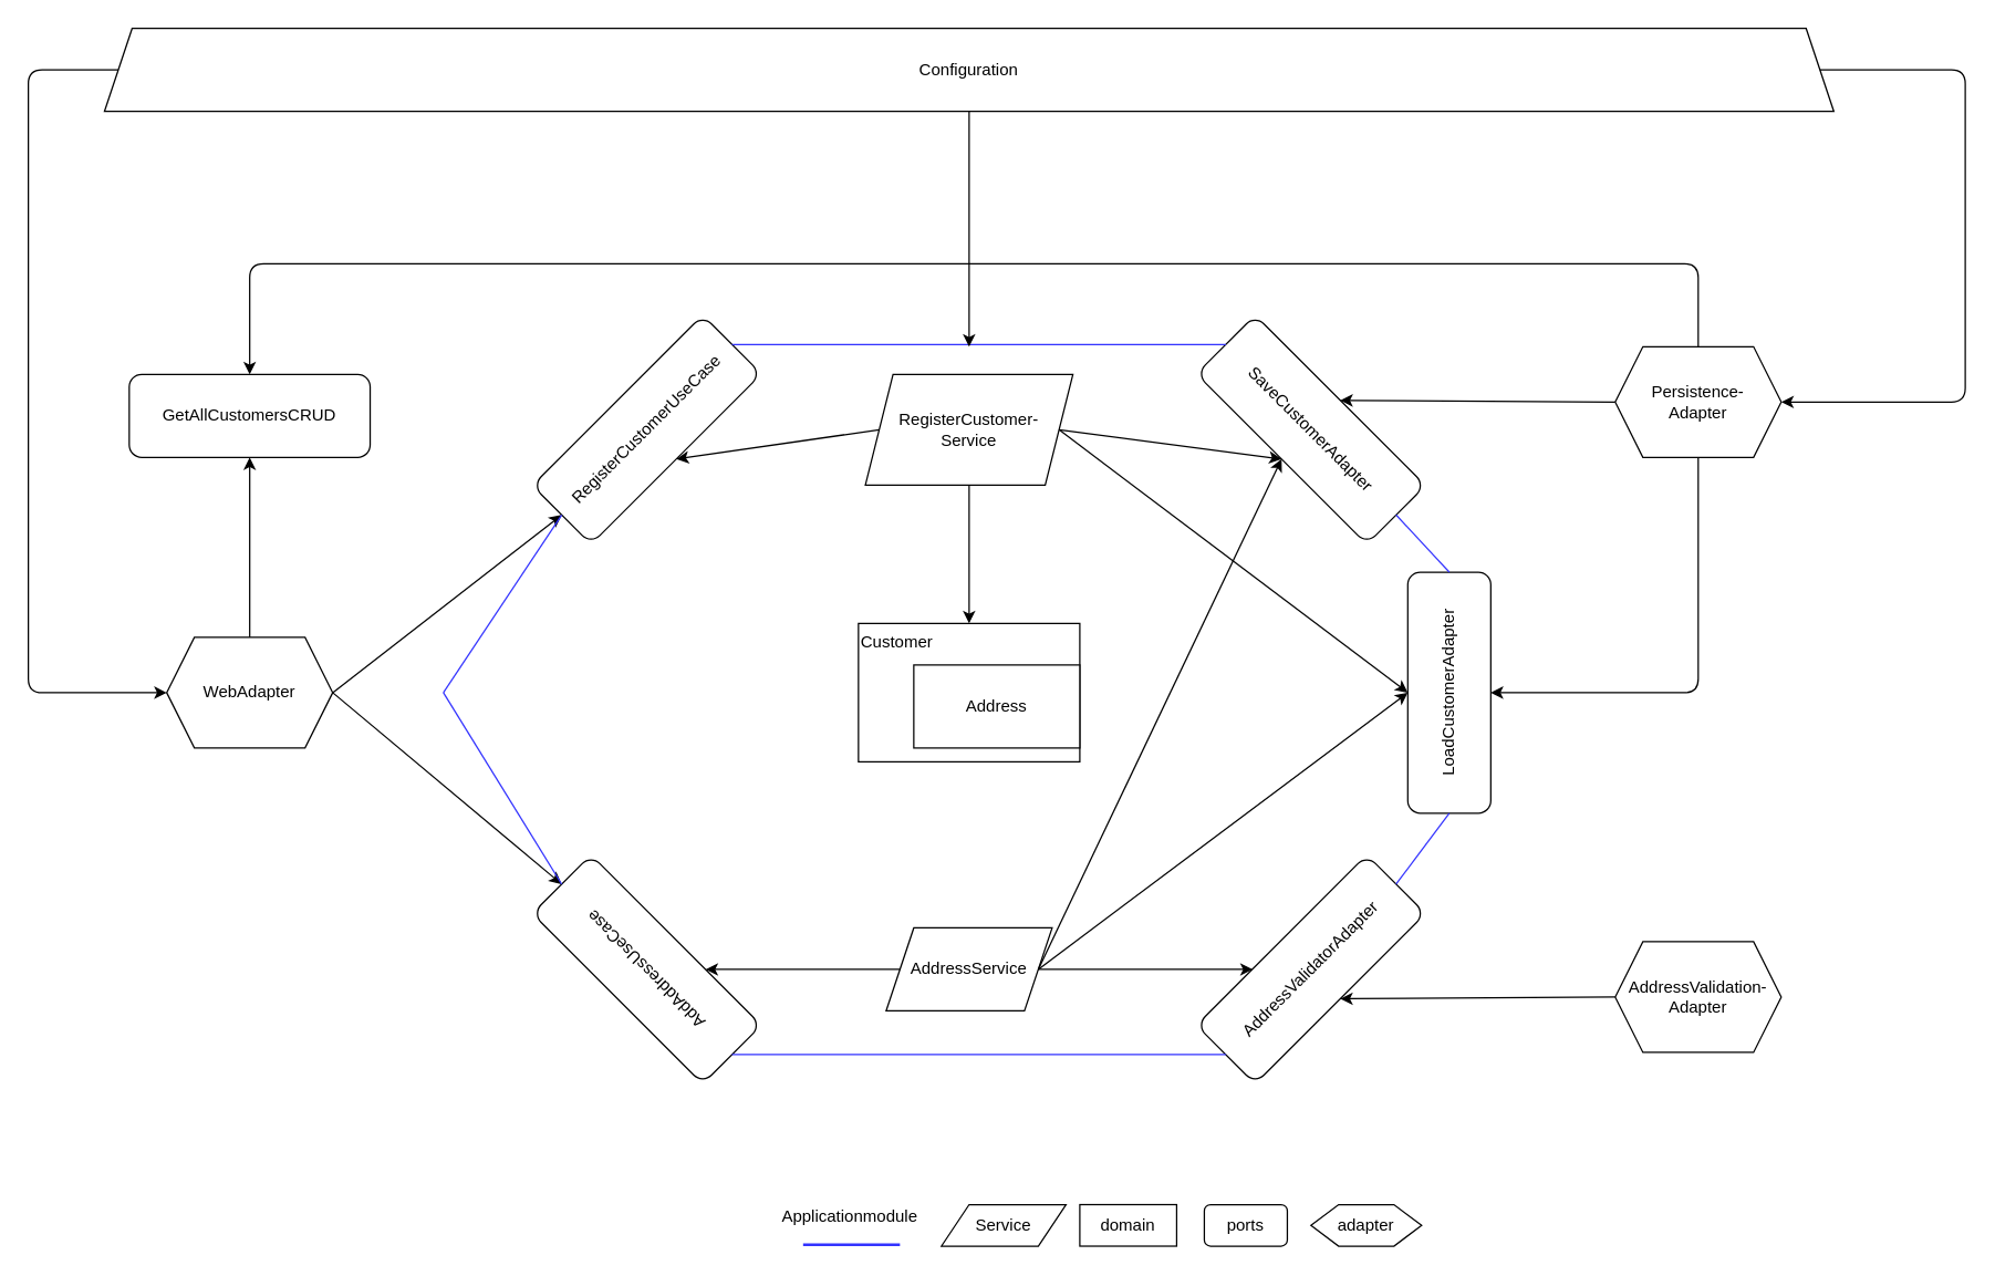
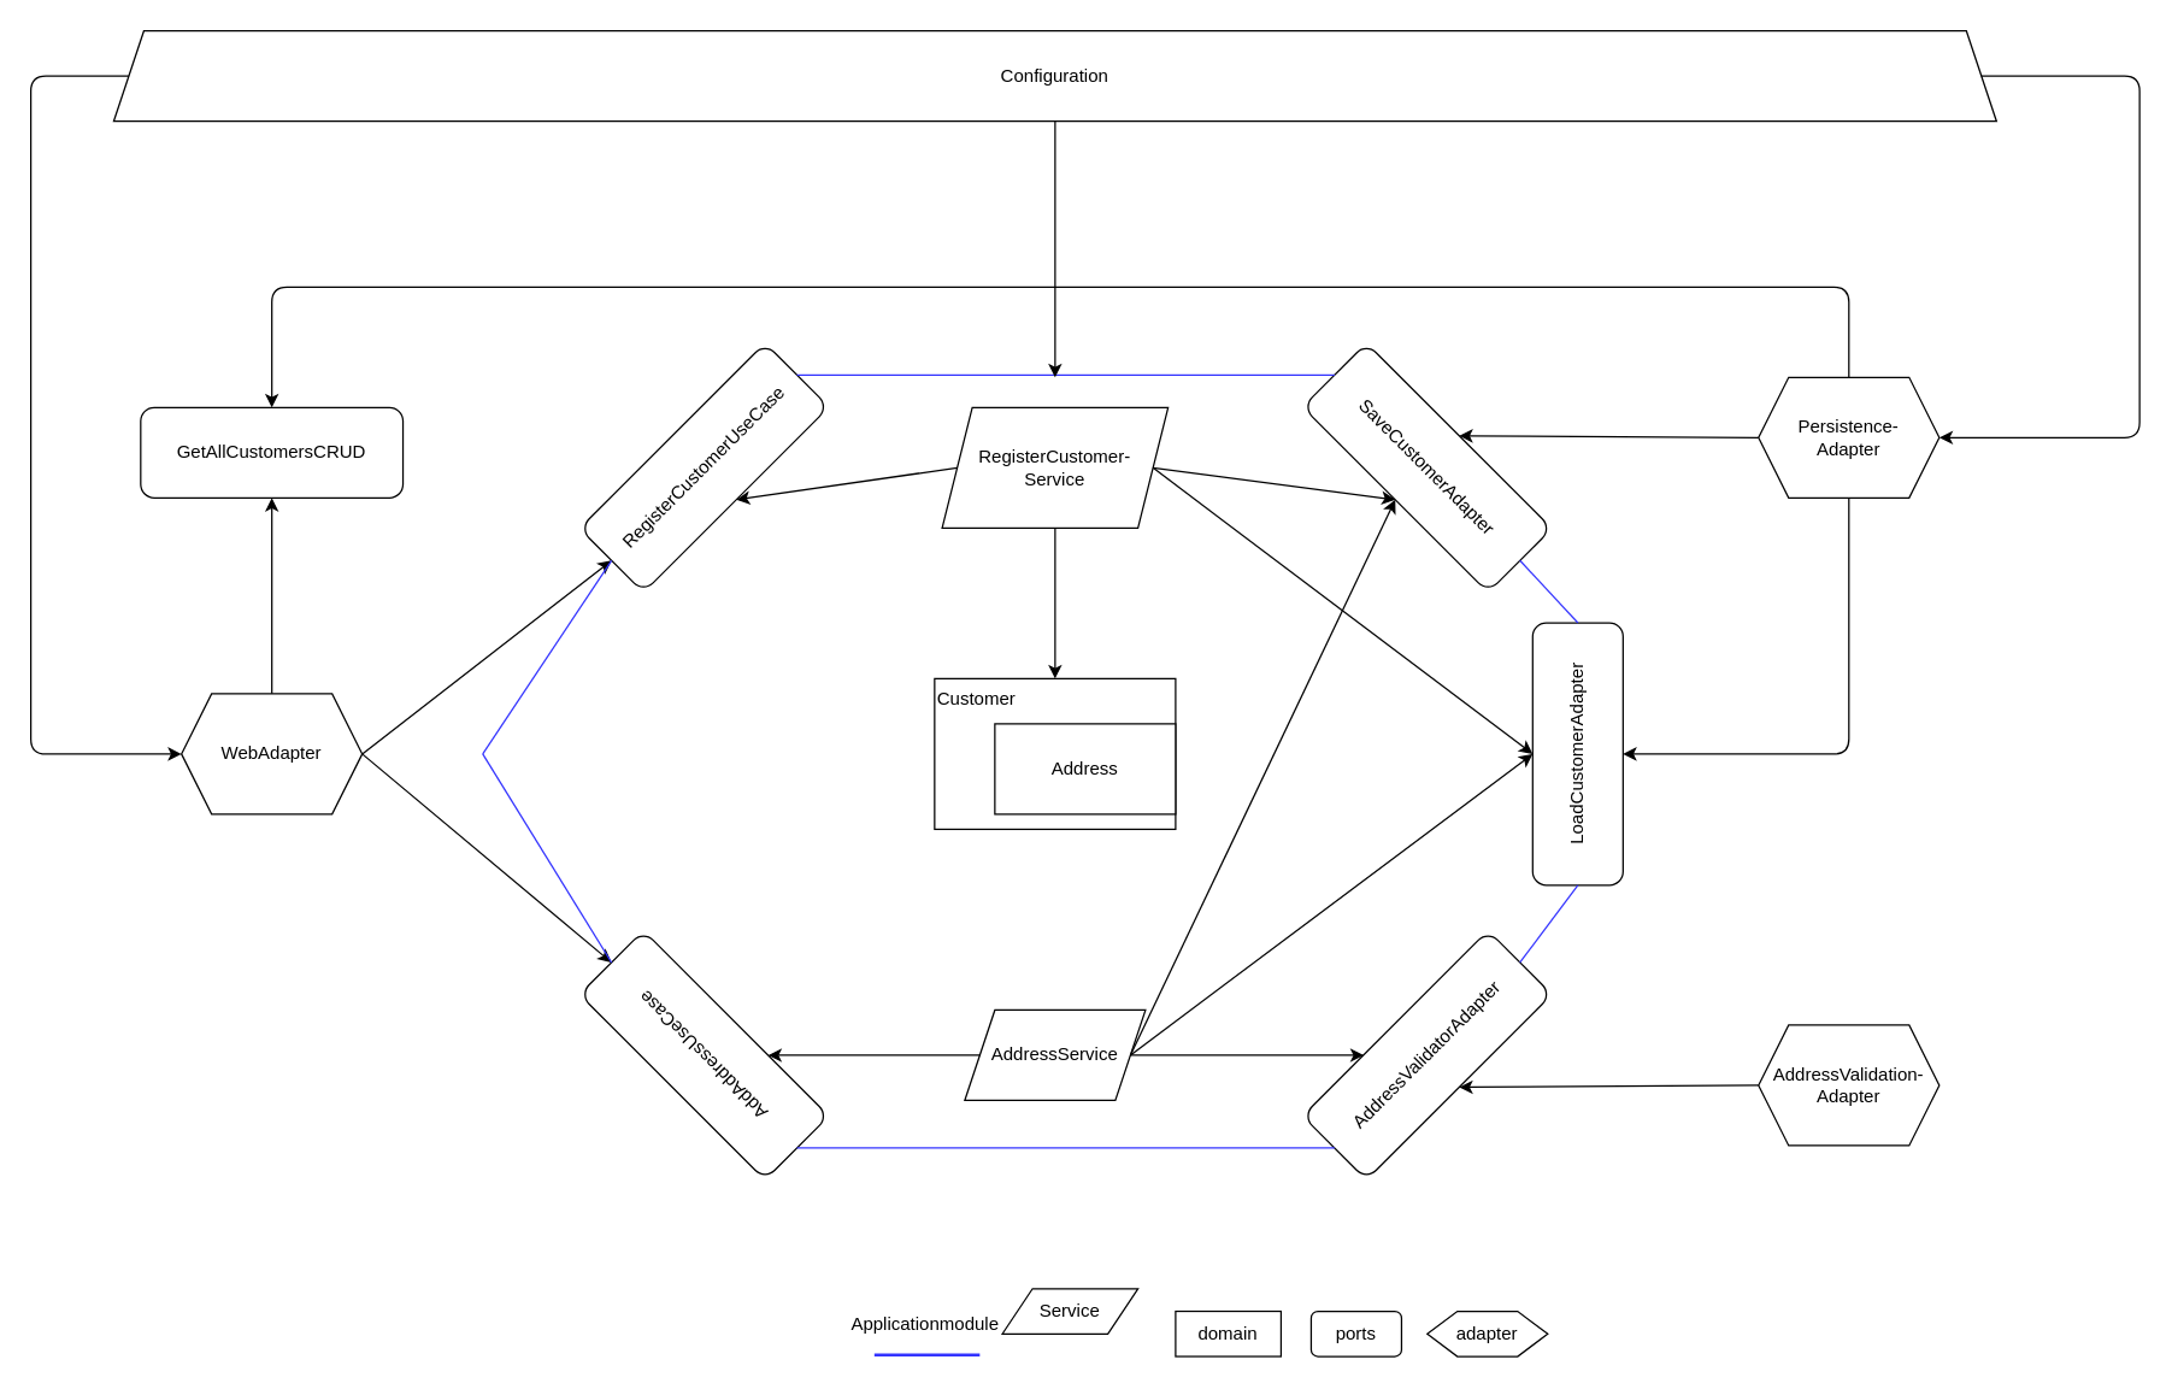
- <mxCell id="23" value="Service" style="shape=parallelogram;perimeter=parallelogramPerimeter;whiteSpace=wrap;html=1;fixedSize=1;align=center;" vertex="1" parent="1"><mxGeometry x="680" y="870" width="90" height="30" as="geometry" /></mxCell>
+ <mxCell id="23" value="Service" style="shape=parallelogram;perimeter=parallelogramPerimeter;whiteSpace=wrap;html=1;fixedSize=1;align=center;" vertex="1" parent="1"><mxGeometry x="665" y="855" width="90" height="30" as="geometry" /></mxCell>
